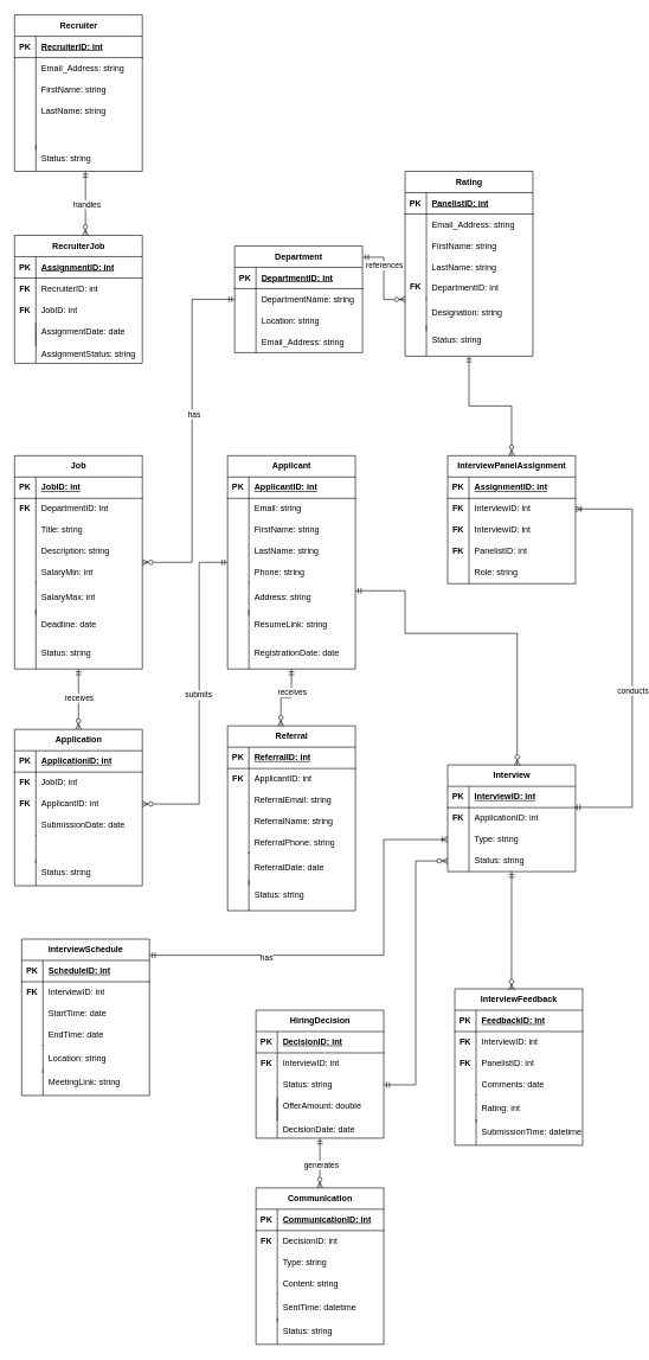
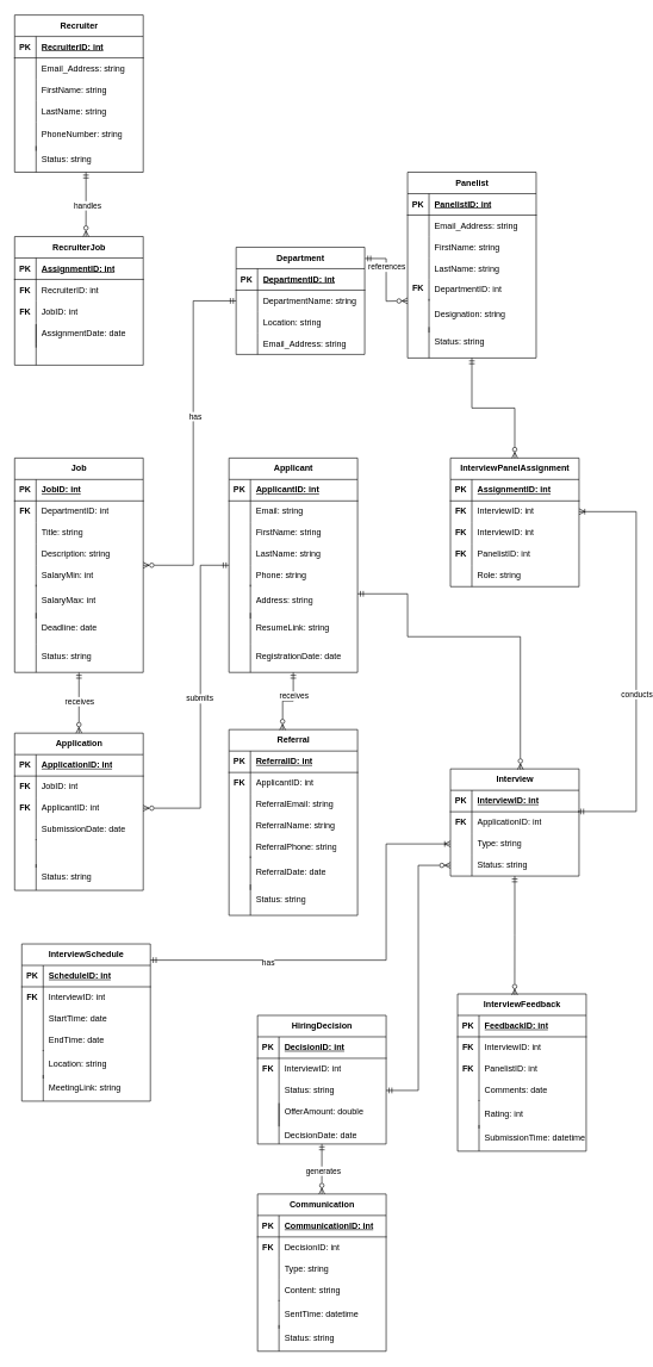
+ <mxCell id="36" value="PhoneNumber: string" style="shape=partialRectangle;connectable=0;fillColor=none;top=0;left=0;bottom=0;right=0;align=left;spacingLeft=6;overflow=hidden;whiteSpace=wrap;html=1;" parent="21" vertex="1"><mxGeometry x="30" y="153.33" width="150" height="30" as="geometry"><mxRectangle width="150" height="30" as="alternateBounds" /></mxGeometry></mxCell>
- <mxCell id="74" value="Rating" style="shape=table;startSize=30;container=1;collapsible=1;childLayout=tableLayout;fixedRows=1;rowLines=0;fontStyle=1;align=center;resizeLast=1;html=1;" parent="73" vertex="1"><mxGeometry width="180" height="260.0" as="geometry" /></mxCell>
+ <mxCell id="74" value="Panelist" style="shape=table;startSize=30;container=1;collapsible=1;childLayout=tableLayout;fixedRows=1;rowLines=0;fontStyle=1;align=center;resizeLast=1;html=1;" parent="73" vertex="1"><mxGeometry width="180" height="260.0" as="geometry" /></mxCell>
- <mxCell id="58" value="AssignmentStatus: string" style="shape=partialRectangle;connectable=0;fillColor=none;top=0;left=0;bottom=0;right=0;align=left;spacingLeft=6;overflow=hidden;whiteSpace=wrap;html=1;" parent="43" vertex="1"><mxGeometry x="30" y="155.458" width="150" height="24.545" as="geometry"><mxRectangle width="150" height="30" as="alternateBounds" /></mxGeometry></mxCell>
